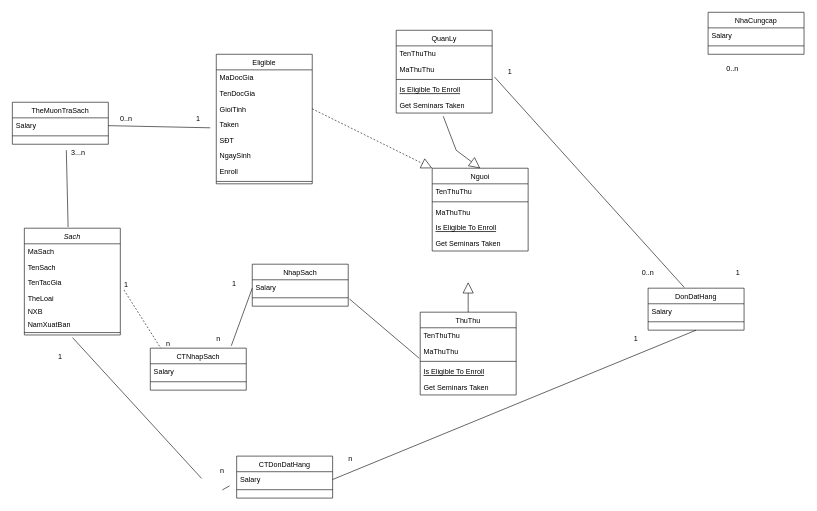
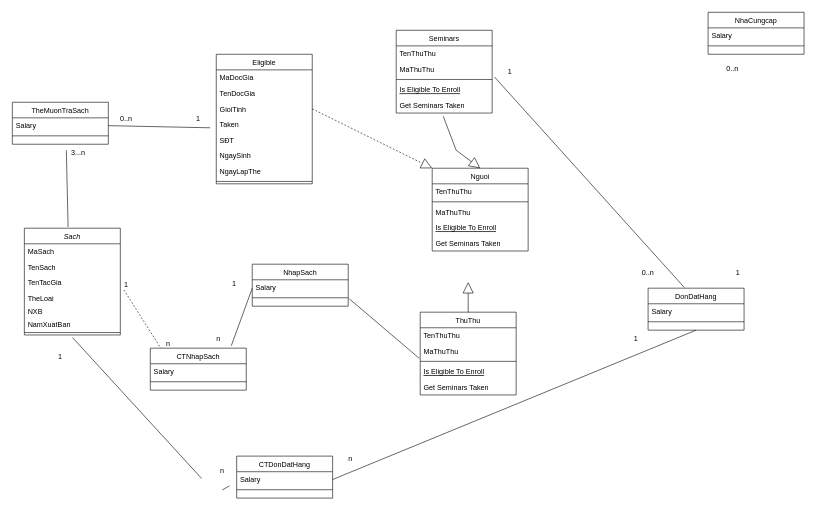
- <mxCell id="37" value="QuanLy&#10;" style="swimlane;fontStyle=0;align=center;verticalAlign=top;childLayout=stackLayout;horizontal=1;startSize=26;horizontalStack=0;resizeParent=1;resizeLast=0;collapsible=1;marginBottom=0;rounded=0;shadow=0;strokeWidth=1;" vertex="1" parent="1"><mxGeometry x="660" y="50" width="160" height="138" as="geometry"><mxRectangle x="130" y="380" width="160" height="26" as="alternateBounds" /></mxGeometry></mxCell>
+ <mxCell id="37" value="Seminars&#10;" style="swimlane;fontStyle=0;align=center;verticalAlign=top;childLayout=stackLayout;horizontal=1;startSize=26;horizontalStack=0;resizeParent=1;resizeLast=0;collapsible=1;marginBottom=0;rounded=0;shadow=0;strokeWidth=1;" vertex="1" parent="1"><mxGeometry x="660" y="50" width="160" height="138" as="geometry"><mxRectangle x="130" y="380" width="160" height="26" as="alternateBounds" /></mxGeometry></mxCell>
- <mxCell id="26" value="Enroll" style="text;align=left;verticalAlign=top;spacingLeft=4;spacingRight=4;overflow=hidden;rotatable=0;points=[[0,0.5],[1,0.5]];portConstraint=eastwest;rounded=0;shadow=0;html=0;" parent="19" vertex="1"><mxGeometry y="182" width="160" height="26" as="geometry" /></mxCell>
+ <mxCell id="26" value="NgayLapThe" style="text;align=left;verticalAlign=top;spacingLeft=4;spacingRight=4;overflow=hidden;rotatable=0;points=[[0,0.5],[1,0.5]];portConstraint=eastwest;rounded=0;shadow=0;html=0;" parent="19" vertex="1"><mxGeometry y="182" width="160" height="26" as="geometry" /></mxCell>
